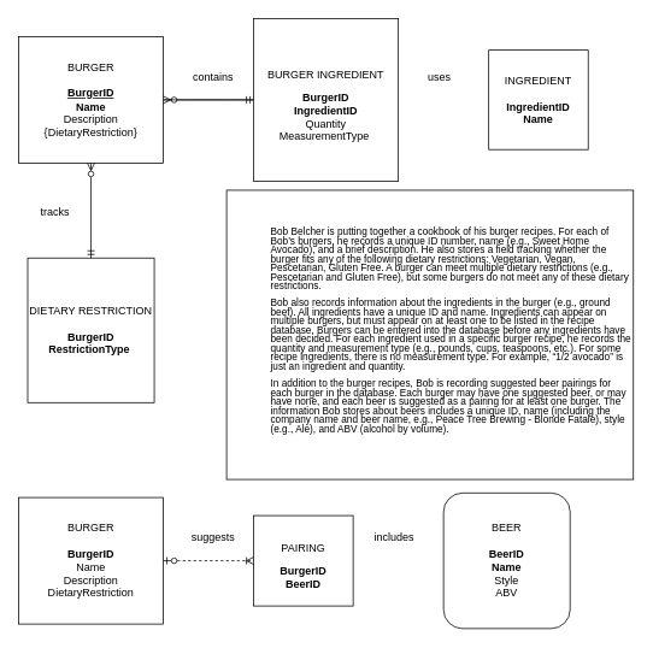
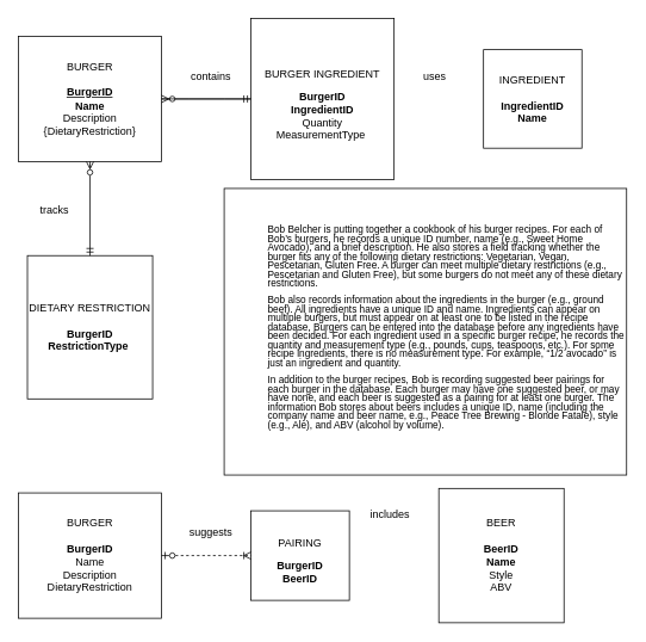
- <mxCell id="15" value="includes" style="text;html=1;align=center;verticalAlign=middle;resizable=0;points=[];autosize=1;strokeColor=none;fillColor=none;" vertex="1" parent="1"><mxGeometry x="400" y="580" width="70" height="30" as="geometry" /></mxCell>
+ <mxCell id="15" value="includes" style="text;html=1;align=center;verticalAlign=middle;resizable=0;points=[];autosize=1;strokeColor=none;fillColor=none;" vertex="1" parent="1"><mxGeometry x="400" y="560" width="70" height="30" as="geometry" /></mxCell>
- <mxCell id="4" value="BEER&lt;div&gt;&lt;br&gt;&lt;/div&gt;&lt;div&gt;&lt;span style=&quot;background-color: initial;&quot;&gt;&lt;b&gt;BeerID&lt;/b&gt;&lt;/span&gt;&lt;br&gt;&lt;span style=&quot;background-color: initial;&quot;&gt;&lt;b&gt;Name&lt;/b&gt;&lt;/span&gt;&lt;br&gt;&lt;span style=&quot;background-color: initial;&quot;&gt;Style&lt;/span&gt;&lt;br&gt;&lt;span style=&quot;background-color: initial;&quot;&gt;ABV&lt;/span&gt;&lt;br&gt;&lt;/div&gt;" style="whiteSpace=wrap;html=1;align=center;rounded=1;" vertex="1" parent="1"><mxGeometry x="490" y="545" width="140" height="150" as="geometry" /></mxCell>
+ <mxCell id="4" value="BEER&lt;div&gt;&lt;br&gt;&lt;/div&gt;&lt;div&gt;&lt;span style=&quot;background-color: initial;&quot;&gt;&lt;b&gt;BeerID&lt;/b&gt;&lt;/span&gt;&lt;br&gt;&lt;span style=&quot;background-color: initial;&quot;&gt;&lt;b&gt;Name&lt;/b&gt;&lt;/span&gt;&lt;br&gt;&lt;span style=&quot;background-color: initial;&quot;&gt;Style&lt;/span&gt;&lt;br&gt;&lt;span style=&quot;background-color: initial;&quot;&gt;ABV&lt;/span&gt;&lt;br&gt;&lt;/div&gt;" style="whiteSpace=wrap;html=1;align=center;" vertex="1" parent="1"><mxGeometry x="490" y="545" width="140" height="150" as="geometry" /></mxCell>
